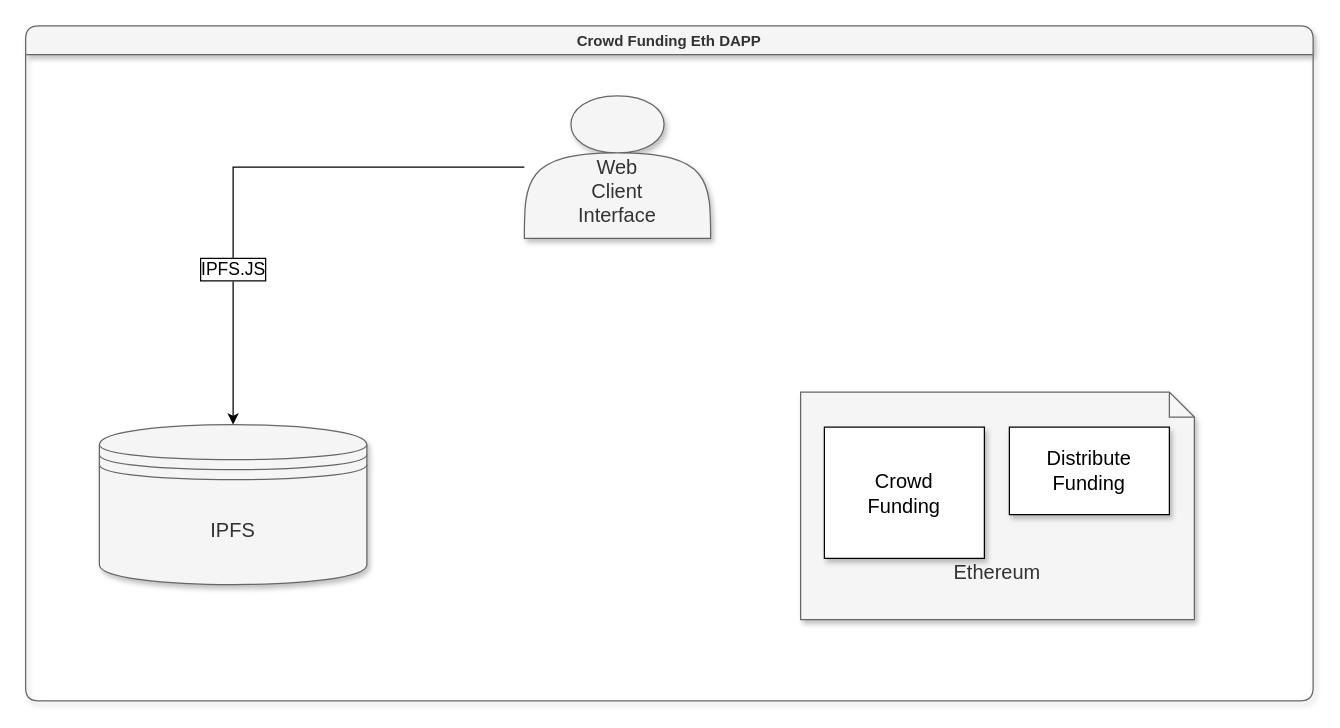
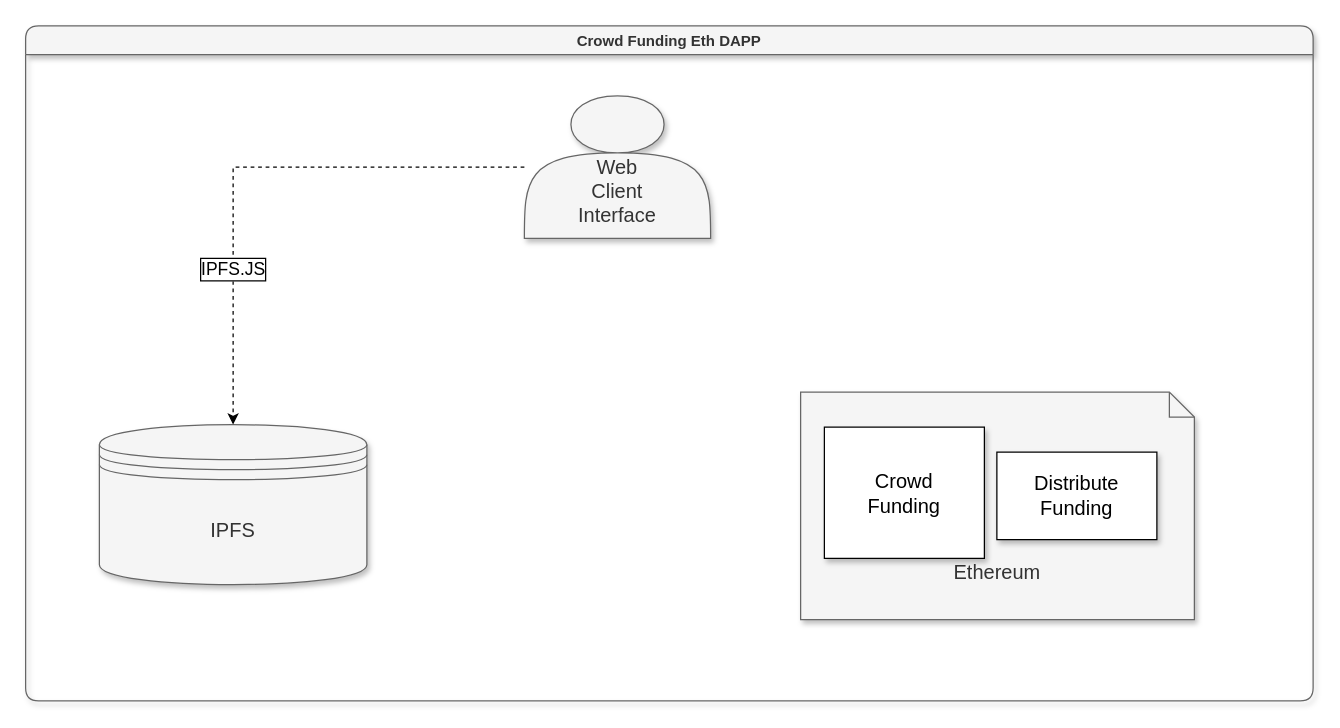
- <mxCell id="8" style="edgeStyle=orthogonalEdgeStyle;rounded=0;orthogonalLoop=1;jettySize=auto;html=1;entryX=0.5;entryY=0;entryDx=0;entryDy=0;" edge="1" parent="1" source="4" target="2"><mxGeometry relative="1" as="geometry" /></mxCell>
+ <mxCell id="8" style="edgeStyle=orthogonalEdgeStyle;rounded=0;orthogonalLoop=1;jettySize=auto;html=1;entryX=0.5;entryY=0;entryDx=0;entryDy=0;dashed=1;" edge="1" parent="1" source="4" target="2"><mxGeometry relative="1" as="geometry" /></mxCell>
- <mxCell id="7" value="&lt;font style=&quot;font-size: 16px&quot;&gt;Distribute&lt;br&gt;Funding&lt;/font&gt;" style="rounded=0;whiteSpace=wrap;html=1;shadow=1;glass=0;sketch=0;gradientColor=none;" vertex="1" parent="3"><mxGeometry x="787" y="321" width="128" height="70" as="geometry" /></mxCell>
+ <mxCell id="7" value="&lt;font style=&quot;font-size: 16px&quot;&gt;Distribute&lt;br&gt;Funding&lt;/font&gt;" style="rounded=0;whiteSpace=wrap;html=1;shadow=1;glass=0;sketch=0;gradientColor=none;" vertex="1" parent="3"><mxGeometry x="777" y="341" width="128" height="70" as="geometry" /></mxCell>
